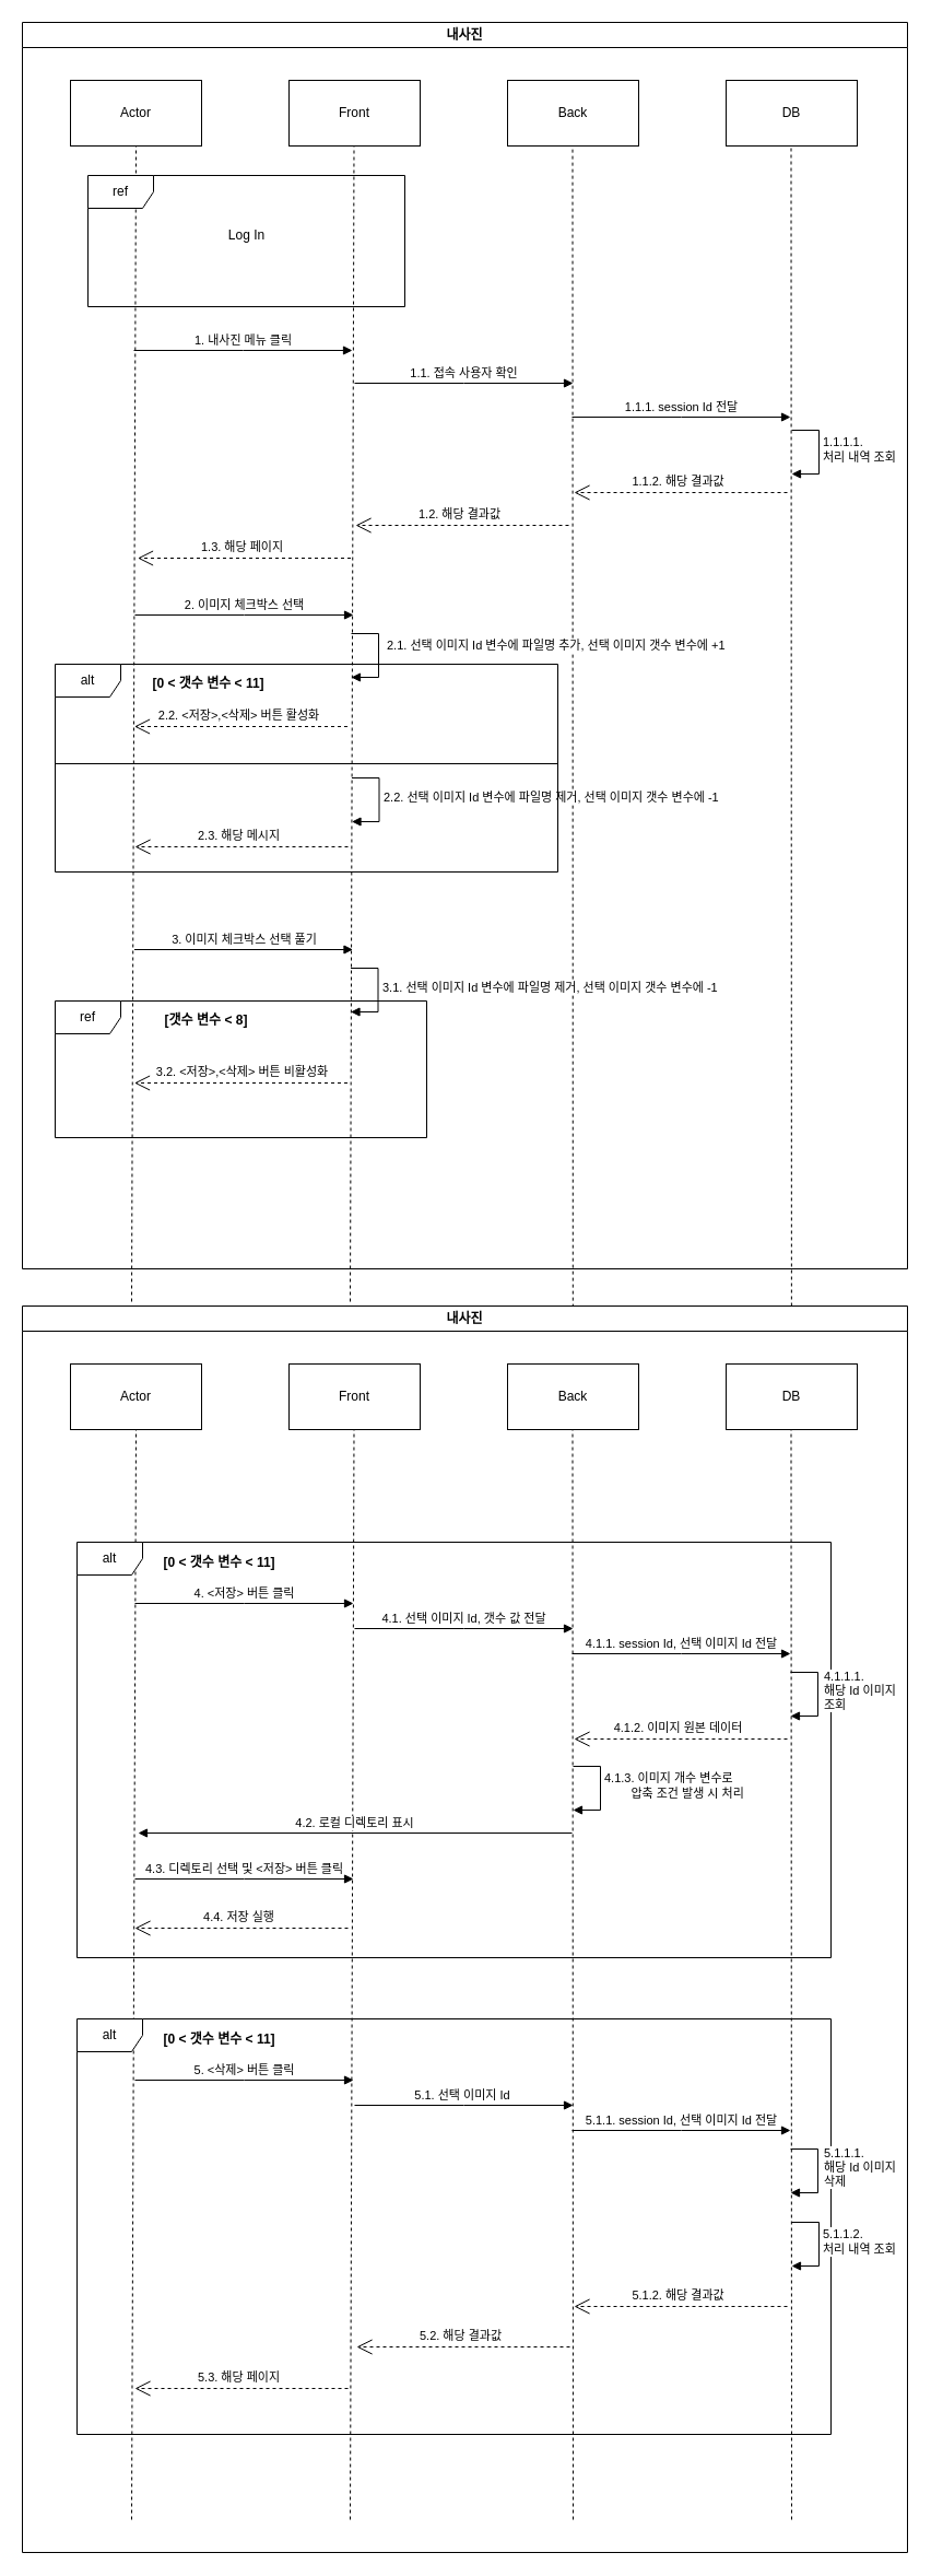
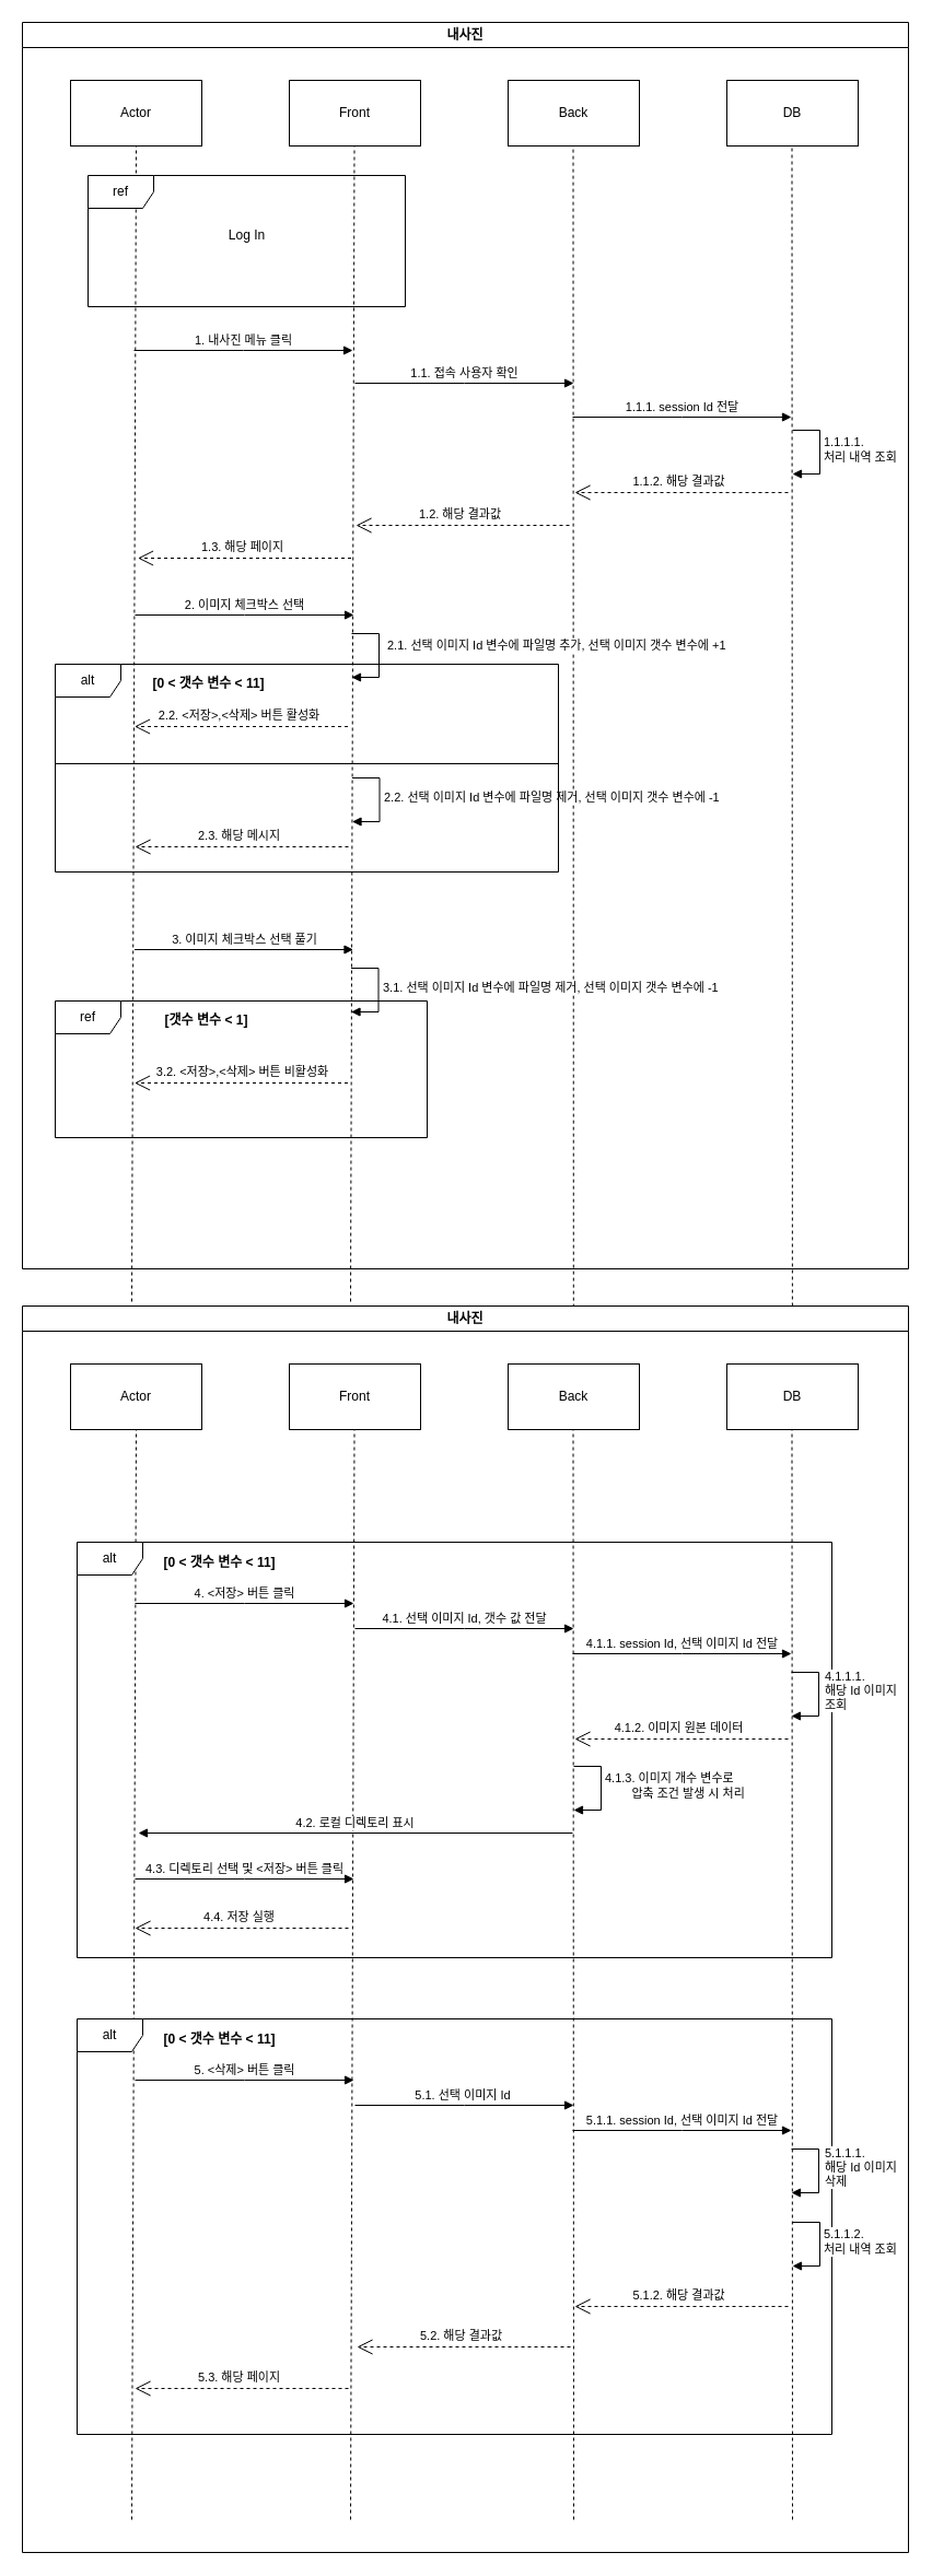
- <mxCell id="32" value="[갯수 변수 &amp;lt; 8]" style="text;align=center;fontStyle=1;verticalAlign=middle;spacingLeft=3;spacingRight=3;strokeColor=none;rotatable=0;points=[[0,0.5],[1,0.5]];portConstraint=eastwest;html=1;" vertex="1" parent="10"><mxGeometry x="128" y="900" width="80" height="26" as="geometry" /></mxCell>
+ <mxCell id="32" value="[갯수 변수 &amp;lt; 1]" style="text;align=center;fontStyle=1;verticalAlign=middle;spacingLeft=3;spacingRight=3;strokeColor=none;rotatable=0;points=[[0,0.5],[1,0.5]];portConstraint=eastwest;html=1;" vertex="1" parent="10"><mxGeometry x="128" y="900" width="80" height="26" as="geometry" /></mxCell>
